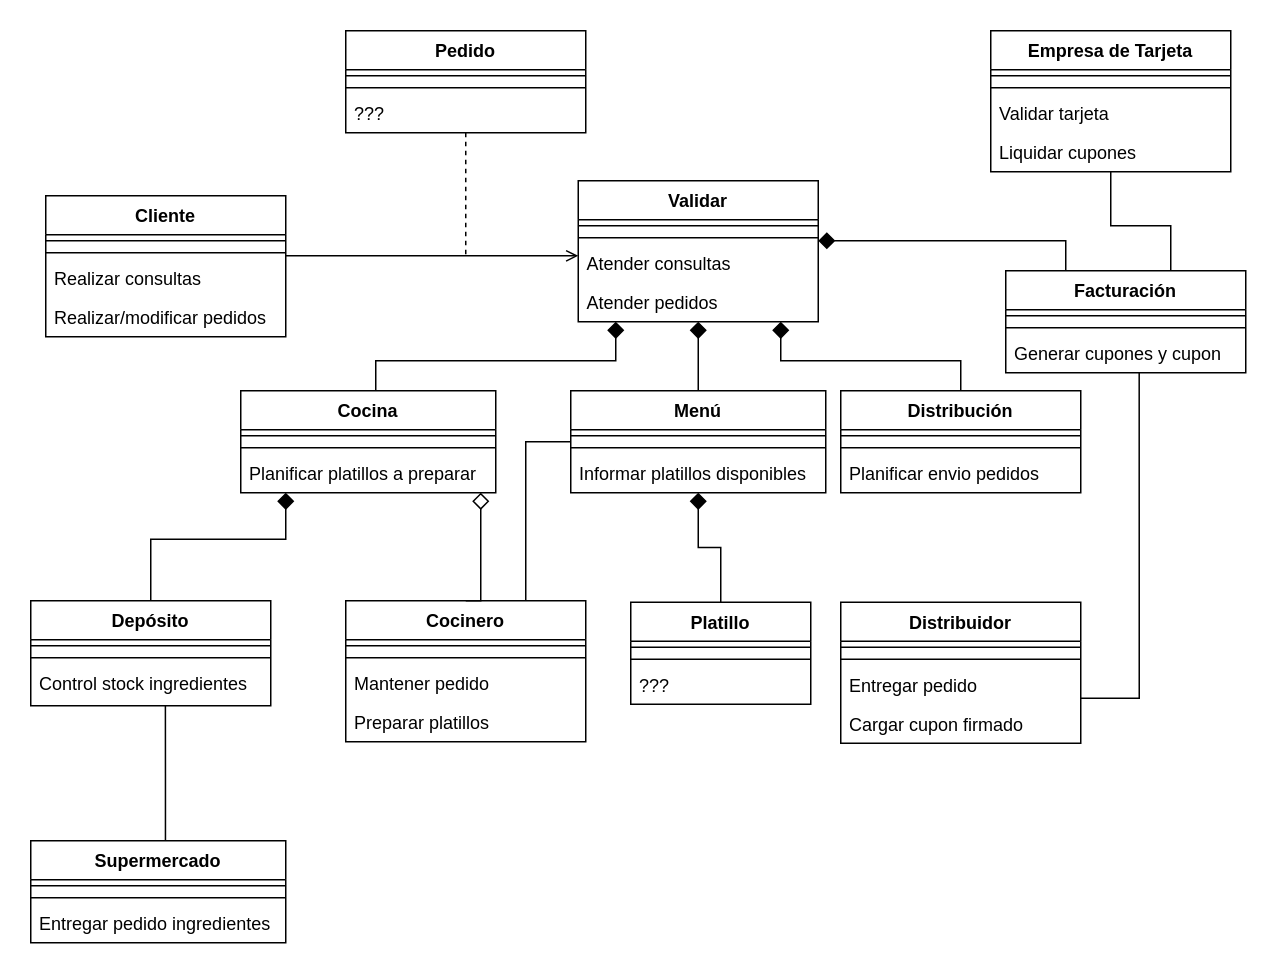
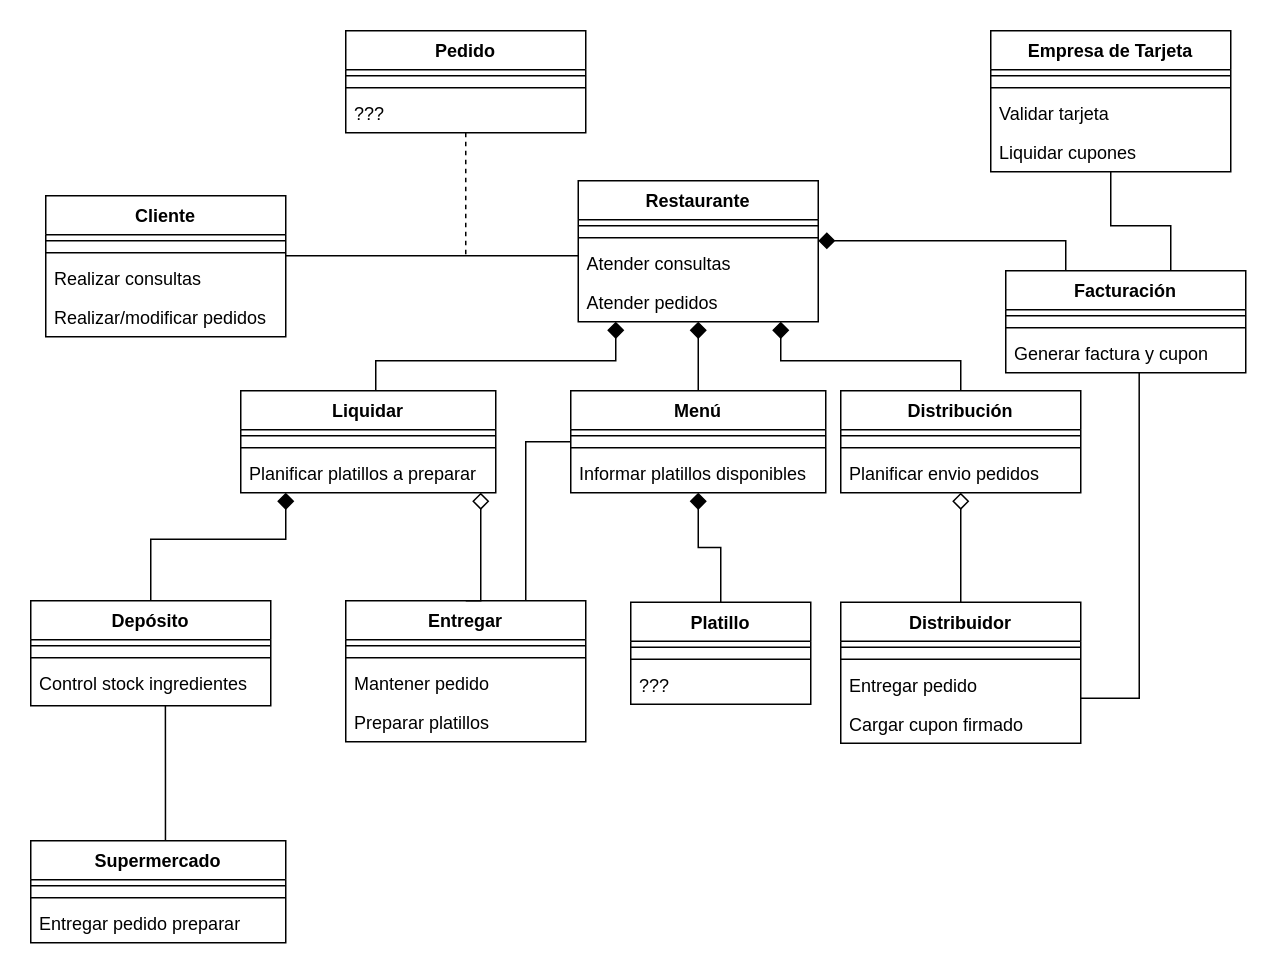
- <mxCell id="33" value="Validar" style="swimlane;fontStyle=1;align=center;verticalAlign=top;childLayout=stackLayout;horizontal=1;startSize=26;horizontalStack=0;resizeParent=1;resizeParentMax=0;resizeLast=0;collapsible=1;marginBottom=0;" vertex="1" parent="1"><mxGeometry x="385" y="120" width="160" height="94" as="geometry"><mxRectangle x="50" y="30" width="70" height="26" as="alternateBounds" /></mxGeometry></mxCell>
+ <mxCell id="33" value="Restaurante" style="swimlane;fontStyle=1;align=center;verticalAlign=top;childLayout=stackLayout;horizontal=1;startSize=26;horizontalStack=0;resizeParent=1;resizeParentMax=0;resizeLast=0;collapsible=1;marginBottom=0;" vertex="1" parent="1"><mxGeometry x="385" y="120" width="160" height="94" as="geometry"><mxRectangle x="50" y="30" width="70" height="26" as="alternateBounds" /></mxGeometry></mxCell>
- <mxCell id="2" style="edgeStyle=orthogonalEdgeStyle;rounded=0;orthogonalLoop=1;jettySize=auto;html=1;entryX=0;entryY=0.31;entryDx=0;entryDy=0;startArrow=none;startFill=0;endArrow=open;endFill=0;entryPerimeter=0;" edge="1" parent="1" source="3" target="36"><mxGeometry relative="1" as="geometry"><Array as="points"><mxPoint x="385" y="170" /></Array></mxGeometry></mxCell>
+ <mxCell id="2" style="edgeStyle=orthogonalEdgeStyle;rounded=0;orthogonalLoop=1;jettySize=auto;html=1;entryX=0;entryY=0.31;entryDx=0;entryDy=0;startArrow=none;startFill=0;endArrow=none;endFill=0;entryPerimeter=0;" edge="1" parent="1" source="3" target="36"><mxGeometry relative="1" as="geometry"><Array as="points"><mxPoint x="385" y="170" /></Array></mxGeometry></mxCell>
- <mxCell id="58" value="Generar cupones y cupon" style="text;strokeColor=none;fillColor=none;align=left;verticalAlign=top;spacingLeft=4;spacingRight=4;overflow=hidden;rotatable=0;points=[[0,0.5],[1,0.5]];portConstraint=eastwest;" vertex="1" parent="55"><mxGeometry y="42" width="160" height="26" as="geometry" /></mxCell>
+ <mxCell id="58" value="Generar factura y cupon" style="text;strokeColor=none;fillColor=none;align=left;verticalAlign=top;spacingLeft=4;spacingRight=4;overflow=hidden;rotatable=0;points=[[0,0.5],[1,0.5]];portConstraint=eastwest;" vertex="1" parent="55"><mxGeometry y="42" width="160" height="26" as="geometry" /></mxCell>
- <mxCell id="40" value="Cocina" style="swimlane;fontStyle=1;align=center;verticalAlign=top;childLayout=stackLayout;horizontal=1;startSize=26;horizontalStack=0;resizeParent=1;resizeParentMax=0;resizeLast=0;collapsible=1;marginBottom=0;" vertex="1" parent="1"><mxGeometry x="160" y="260" width="170" height="68" as="geometry"><mxRectangle x="50" y="30" width="70" height="26" as="alternateBounds" /></mxGeometry></mxCell>
+ <mxCell id="40" value="Liquidar" style="swimlane;fontStyle=1;align=center;verticalAlign=top;childLayout=stackLayout;horizontal=1;startSize=26;horizontalStack=0;resizeParent=1;resizeParentMax=0;resizeLast=0;collapsible=1;marginBottom=0;" vertex="1" parent="1"><mxGeometry x="160" y="260" width="170" height="68" as="geometry"><mxRectangle x="50" y="30" width="70" height="26" as="alternateBounds" /></mxGeometry></mxCell>
+ <mxCell id="44" style="edgeStyle=orthogonalEdgeStyle;rounded=0;orthogonalLoop=1;jettySize=auto;html=1;entryX=0.5;entryY=0;entryDx=0;entryDy=0;startArrow=diamond;startFill=0;endArrow=none;endFill=0;startSize=9;" edge="1" parent="1" source="45" target="24"><mxGeometry relative="1" as="geometry" /></mxCell>
- <mxCell id="9" value="Cocinero" style="swimlane;fontStyle=1;align=center;verticalAlign=top;childLayout=stackLayout;horizontal=1;startSize=26;horizontalStack=0;resizeParent=1;resizeParentMax=0;resizeLast=0;collapsible=1;marginBottom=0;" vertex="1" parent="1"><mxGeometry x="230" y="400" width="160" height="94" as="geometry"><mxRectangle x="50" y="30" width="70" height="26" as="alternateBounds" /></mxGeometry></mxCell>
+ <mxCell id="9" value="Entregar" style="swimlane;fontStyle=1;align=center;verticalAlign=top;childLayout=stackLayout;horizontal=1;startSize=26;horizontalStack=0;resizeParent=1;resizeParentMax=0;resizeLast=0;collapsible=1;marginBottom=0;" vertex="1" parent="1"><mxGeometry x="230" y="400" width="160" height="94" as="geometry"><mxRectangle x="50" y="30" width="70" height="26" as="alternateBounds" /></mxGeometry></mxCell>
- <mxCell id="23" value="Entregar pedido ingredientes" style="text;strokeColor=none;fillColor=none;align=left;verticalAlign=top;spacingLeft=4;spacingRight=4;overflow=hidden;rotatable=0;points=[[0,0.5],[1,0.5]];portConstraint=eastwest;" vertex="1" parent="20"><mxGeometry y="42" width="170" height="26" as="geometry" /></mxCell>
+ <mxCell id="23" value="Entregar pedido preparar" style="text;strokeColor=none;fillColor=none;align=left;verticalAlign=top;spacingLeft=4;spacingRight=4;overflow=hidden;rotatable=0;points=[[0,0.5],[1,0.5]];portConstraint=eastwest;" vertex="1" parent="20"><mxGeometry y="42" width="170" height="26" as="geometry" /></mxCell>
